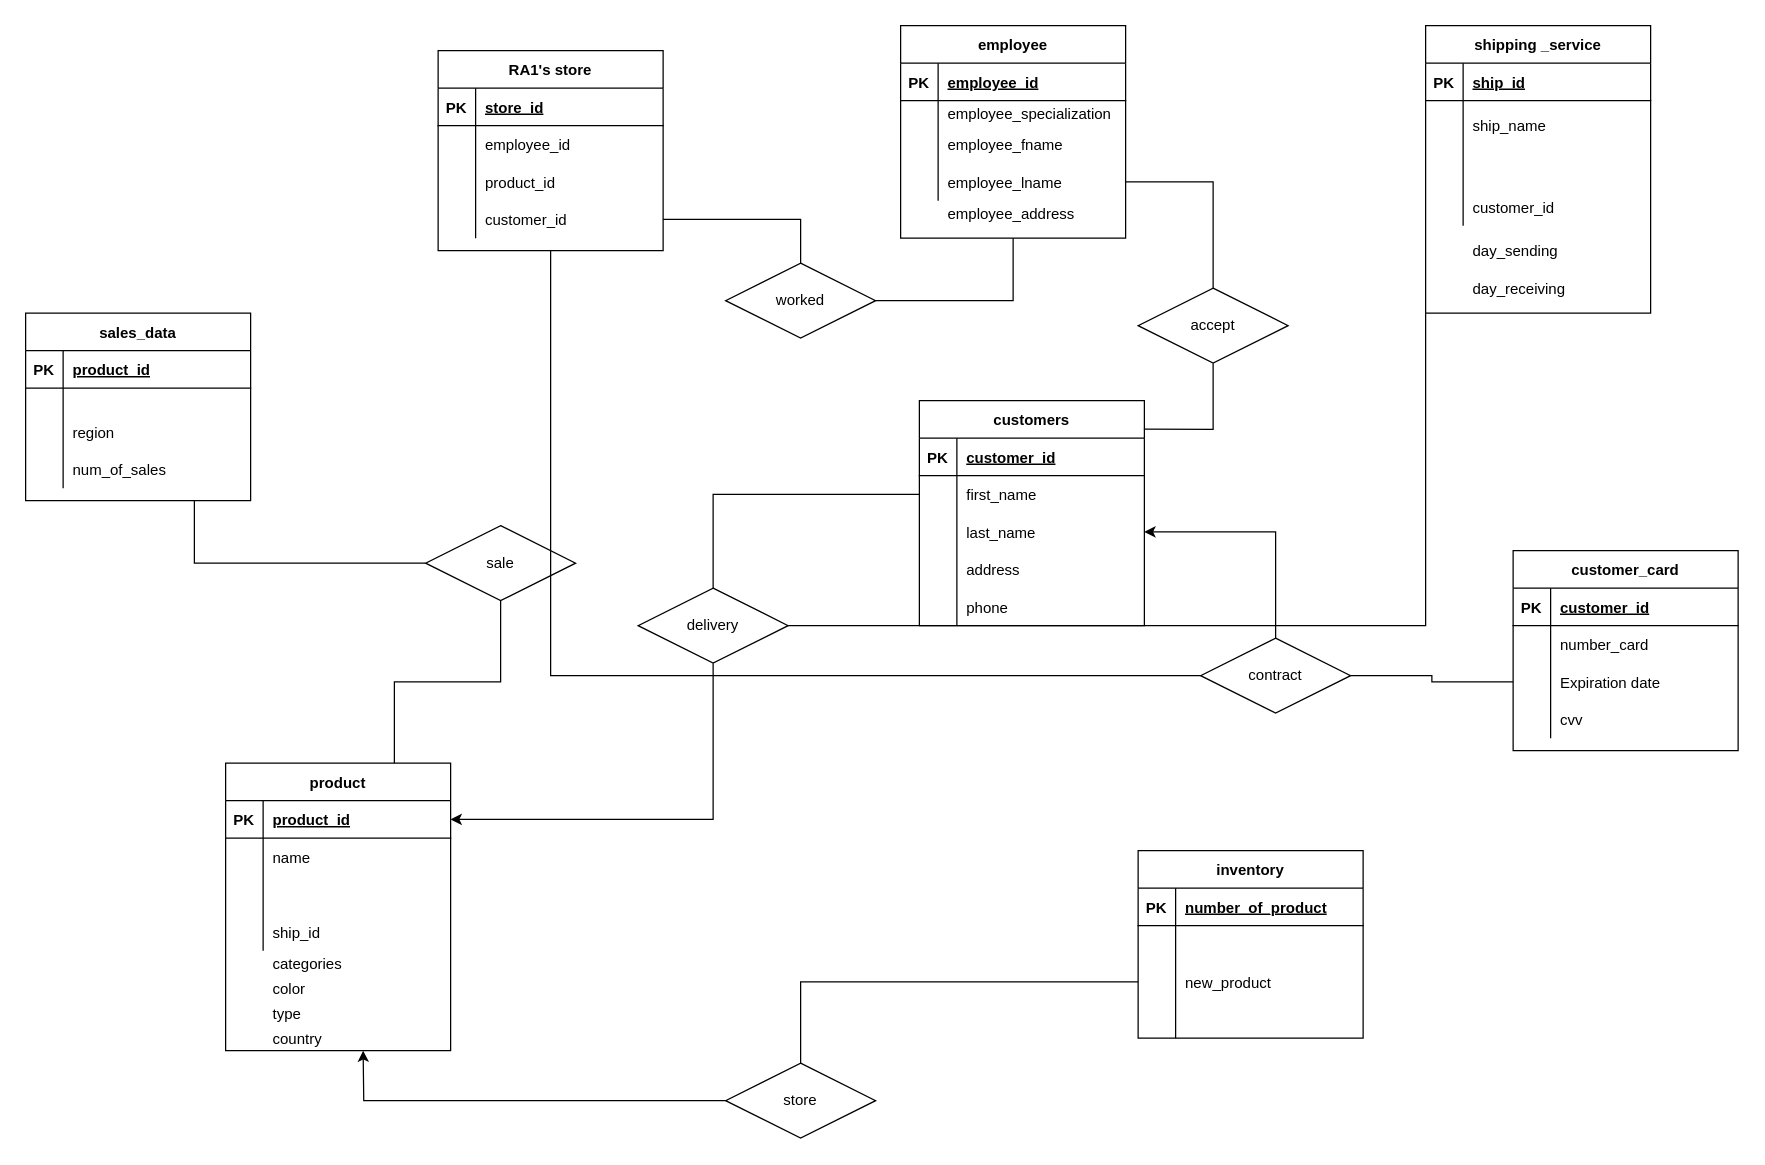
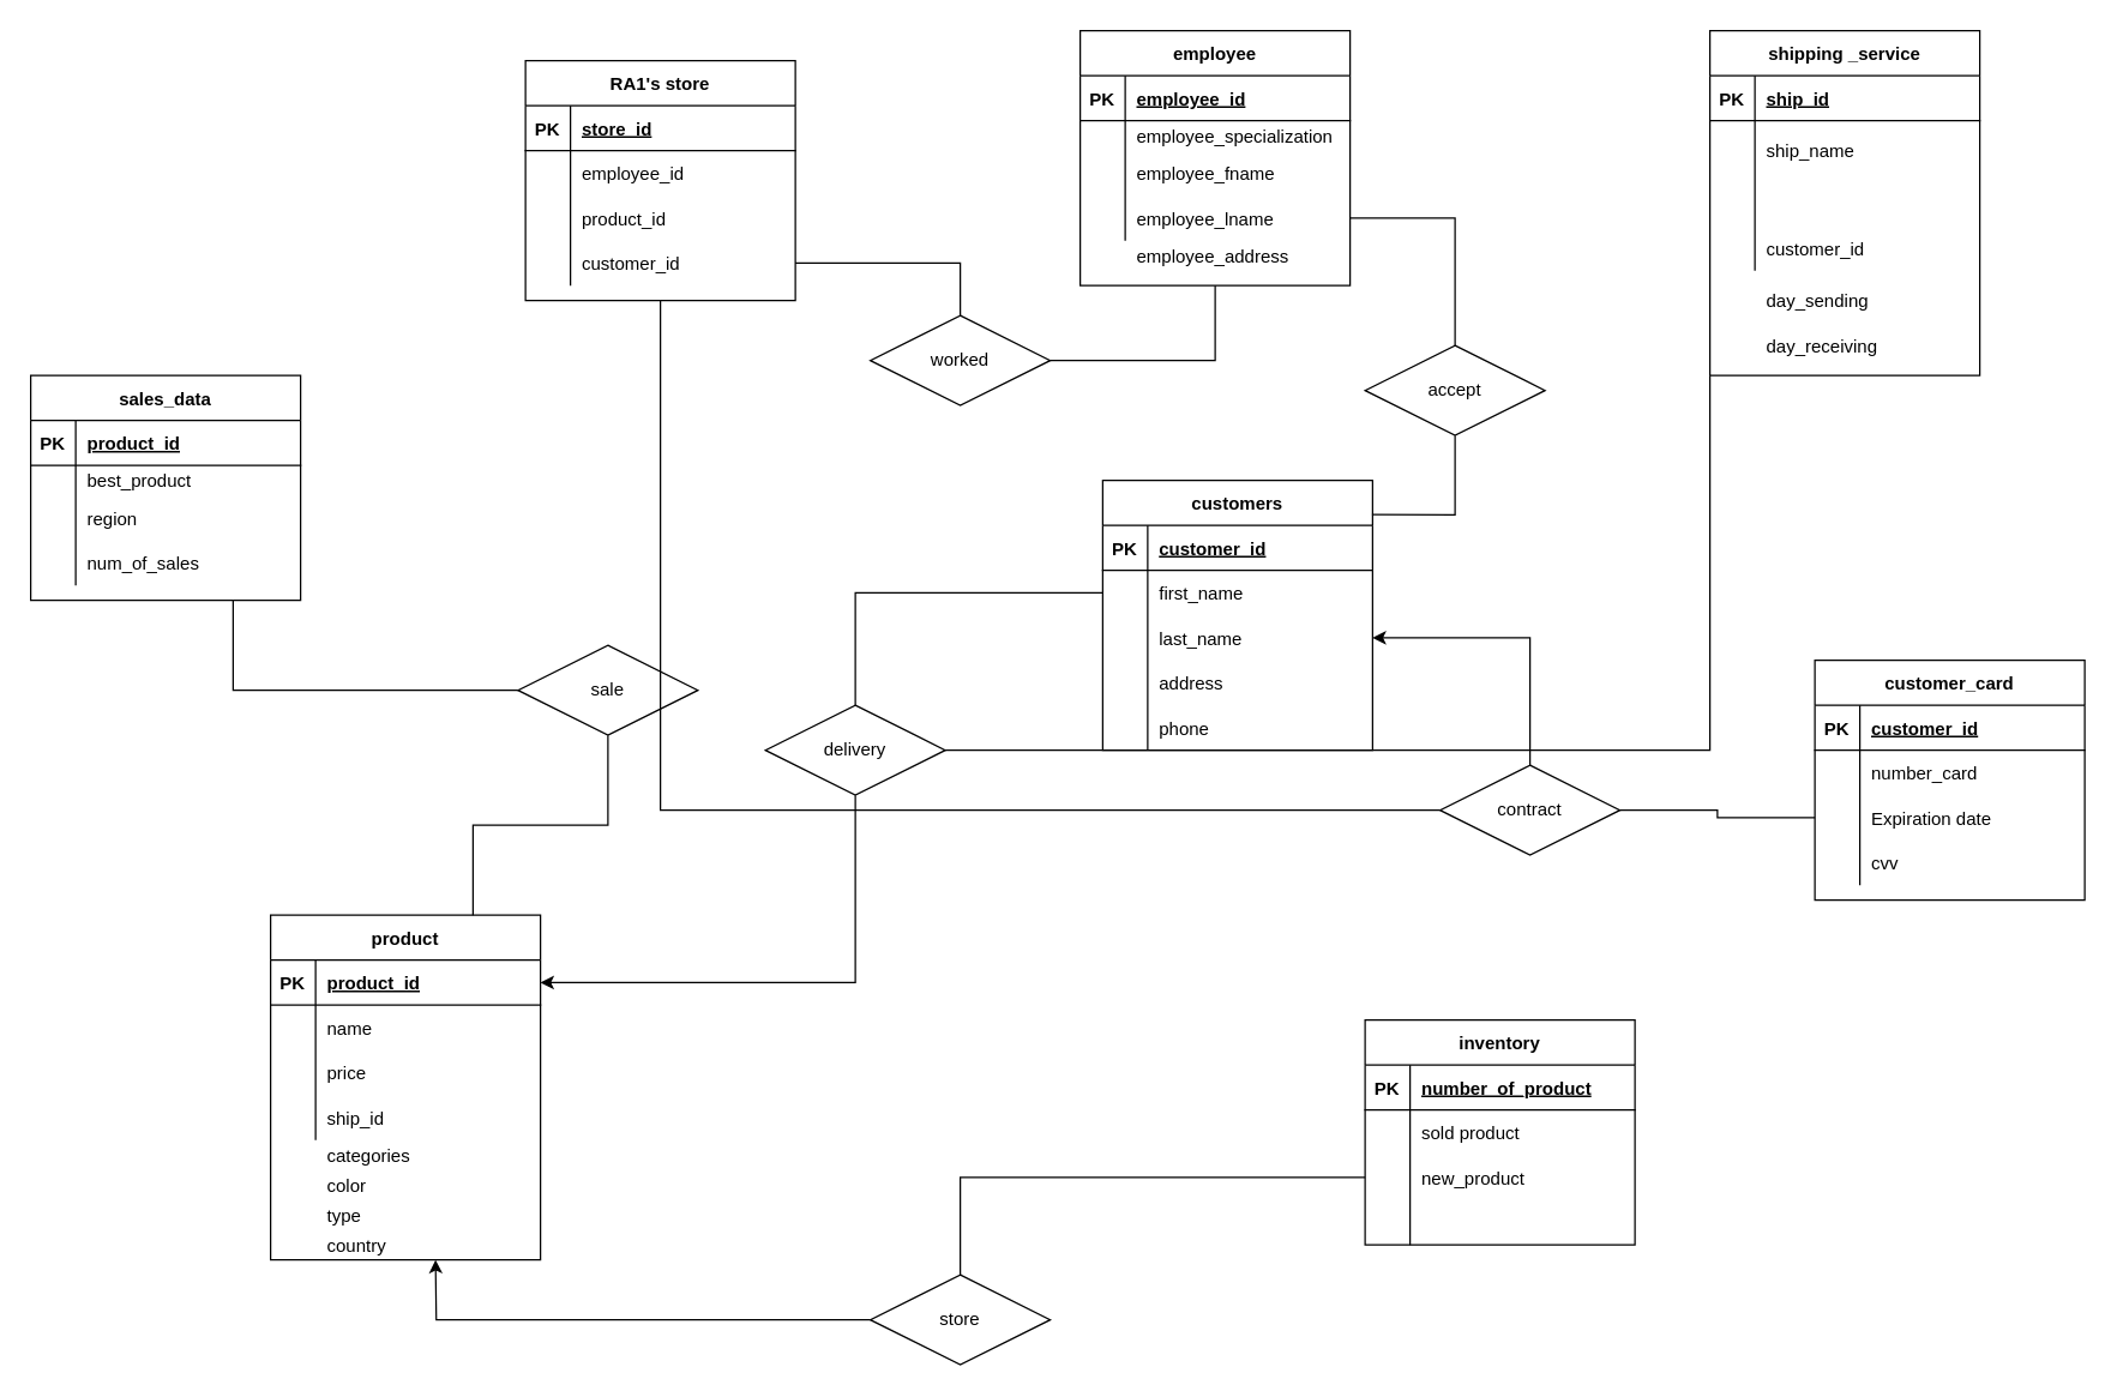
+ <mxCell id="91" value="best_product" style="shape=partialRectangle;connectable=0;fillColor=none;top=0;left=0;bottom=0;right=0;align=left;spacingLeft=6;overflow=hidden;" vertex="1" parent="89"><mxGeometry x="30" width="150" height="20" as="geometry"><mxRectangle width="150" height="20" as="alternateBounds" /></mxGeometry></mxCell>
- <mxCell id="117" value="sale" style="shape=rhombus;perimeter=rhombusPerimeter;whiteSpace=wrap;html=1;align=center;" vertex="1" parent="1"><mxGeometry x="340" y="420" width="120" height="60" as="geometry" /></mxCell>
+ <mxCell id="117" value="sale" style="shape=rhombus;perimeter=rhombusPerimeter;whiteSpace=wrap;html=1;align=center;" vertex="1" parent="1"><mxGeometry x="345" y="430" width="120" height="60" as="geometry" /></mxCell>
+ <mxCell id="107" value="price" style="shape=partialRectangle;connectable=0;fillColor=none;top=0;left=0;bottom=0;right=0;align=left;spacingLeft=6;overflow=hidden;" vertex="1" parent="105"><mxGeometry x="30" width="150" height="30" as="geometry"><mxRectangle width="150" height="30" as="alternateBounds" /></mxGeometry></mxCell>
+ <mxCell id="62" value="sold product" style="shape=partialRectangle;connectable=0;fillColor=none;top=0;left=0;bottom=0;right=0;align=left;spacingLeft=6;overflow=hidden;" vertex="1" parent="60"><mxGeometry x="30" width="150" height="30" as="geometry"><mxRectangle width="150" height="30" as="alternateBounds" /></mxGeometry></mxCell>
